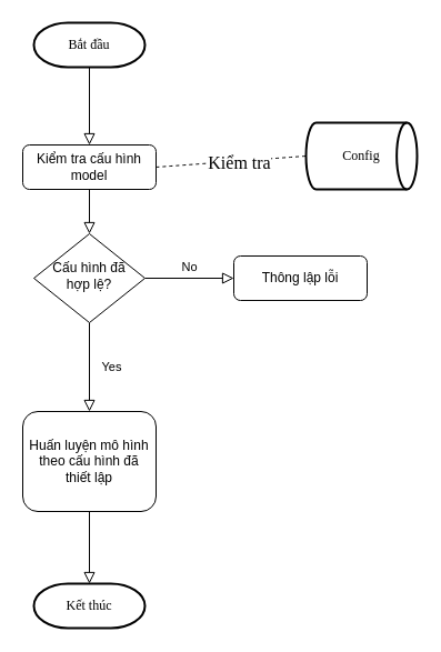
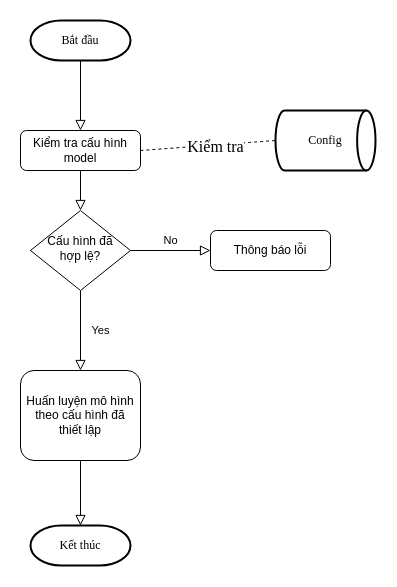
- <mxCell id="5" value="Thông lập lỗi" style="rounded=1;whiteSpace=wrap;html=1;fontSize=12;glass=0;strokeWidth=1;shadow=0;" parent="1" vertex="1"><mxGeometry x="210" y="230" width="120" height="40" as="geometry" /></mxCell>
+ <mxCell id="5" value="Thông báo lỗi" style="rounded=1;whiteSpace=wrap;html=1;fontSize=12;glass=0;strokeWidth=1;shadow=0;" parent="1" vertex="1"><mxGeometry x="210" y="230" width="120" height="40" as="geometry" /></mxCell>
